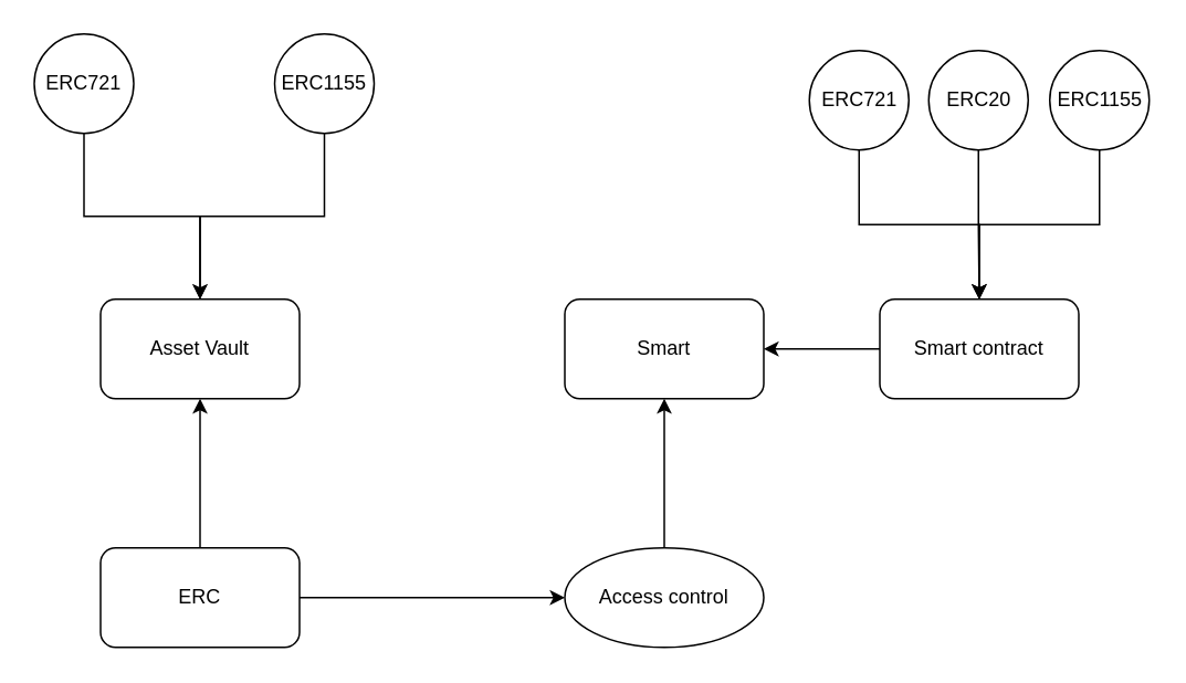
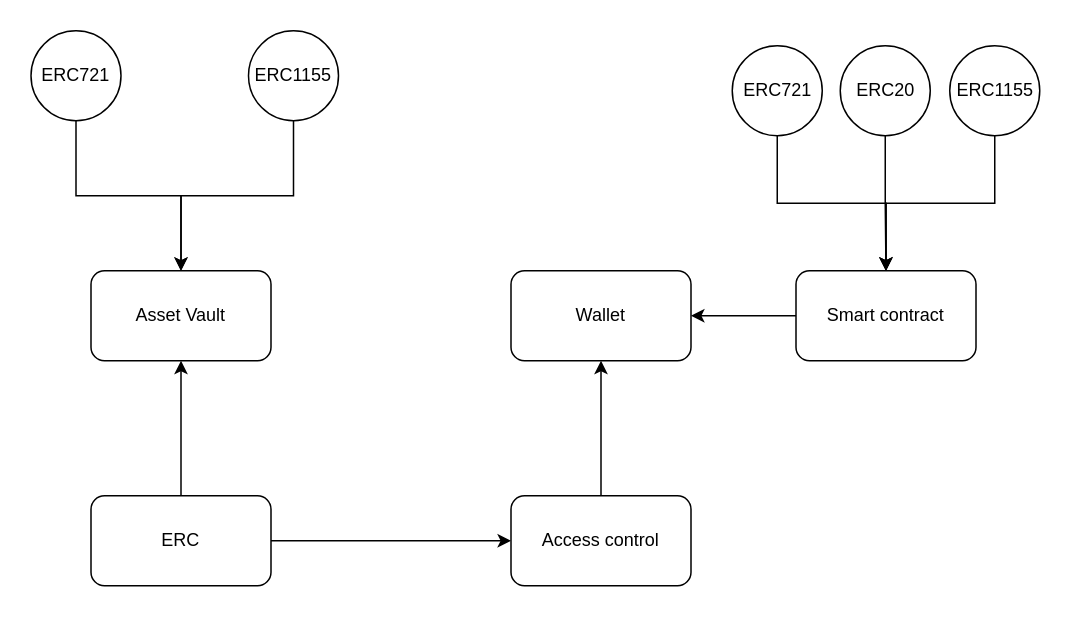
- <mxCell id="7" value="Smart" style="rounded=1;whiteSpace=wrap;html=1;" vertex="1" parent="1"><mxGeometry x="340" y="180" width="120" height="60" as="geometry" /></mxCell>
+ <mxCell id="7" value="Wallet" style="rounded=1;whiteSpace=wrap;html=1;" vertex="1" parent="1"><mxGeometry x="340" y="180" width="120" height="60" as="geometry" /></mxCell>
- <mxCell id="6" value="Access control" style="ellipse;whiteSpace=wrap;html=1;" vertex="1" parent="1"><mxGeometry x="340" y="330" width="120" height="60" as="geometry" /></mxCell>
+ <mxCell id="6" value="Access control" style="rounded=1;whiteSpace=wrap;html=1;" vertex="1" parent="1"><mxGeometry x="340" y="330" width="120" height="60" as="geometry" /></mxCell>
